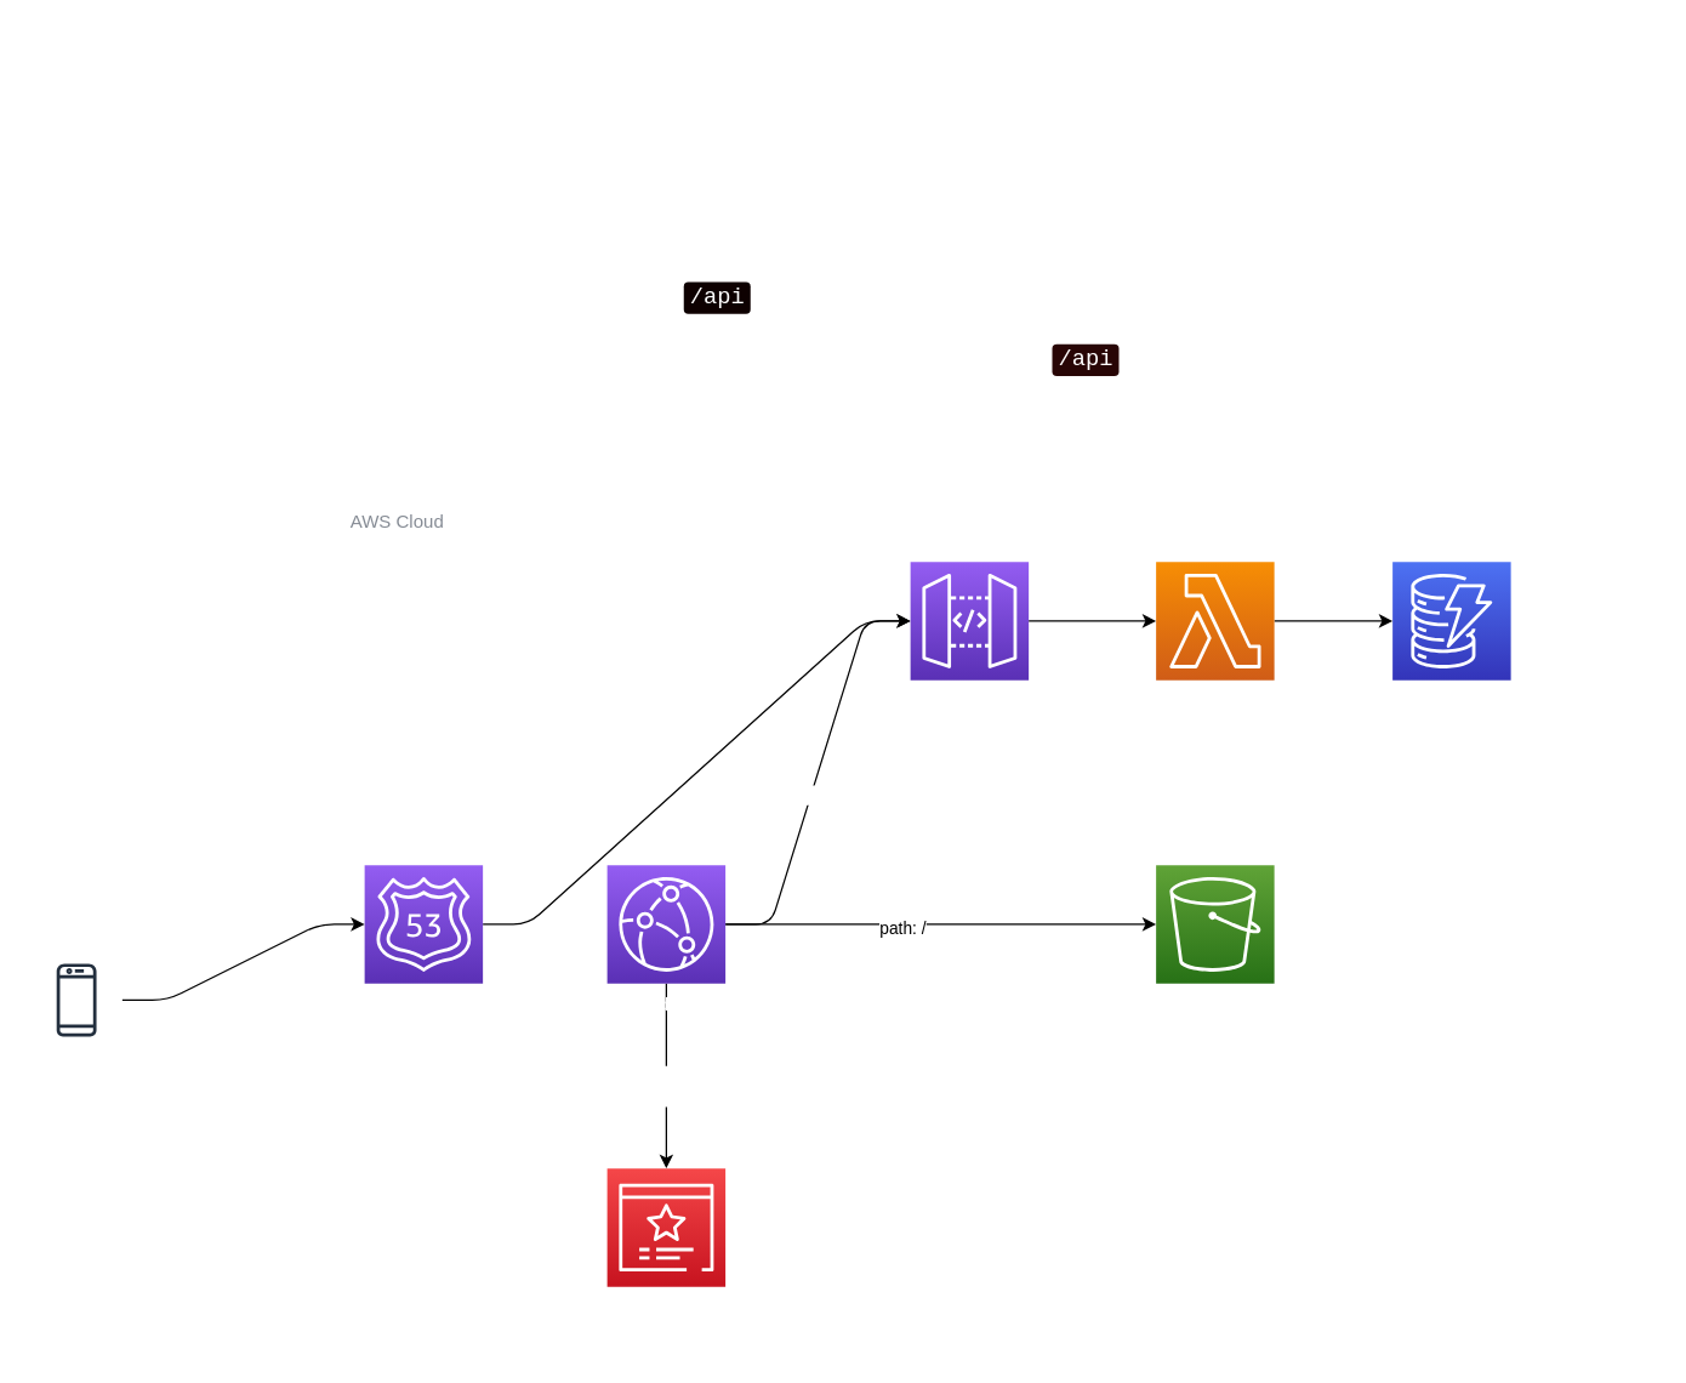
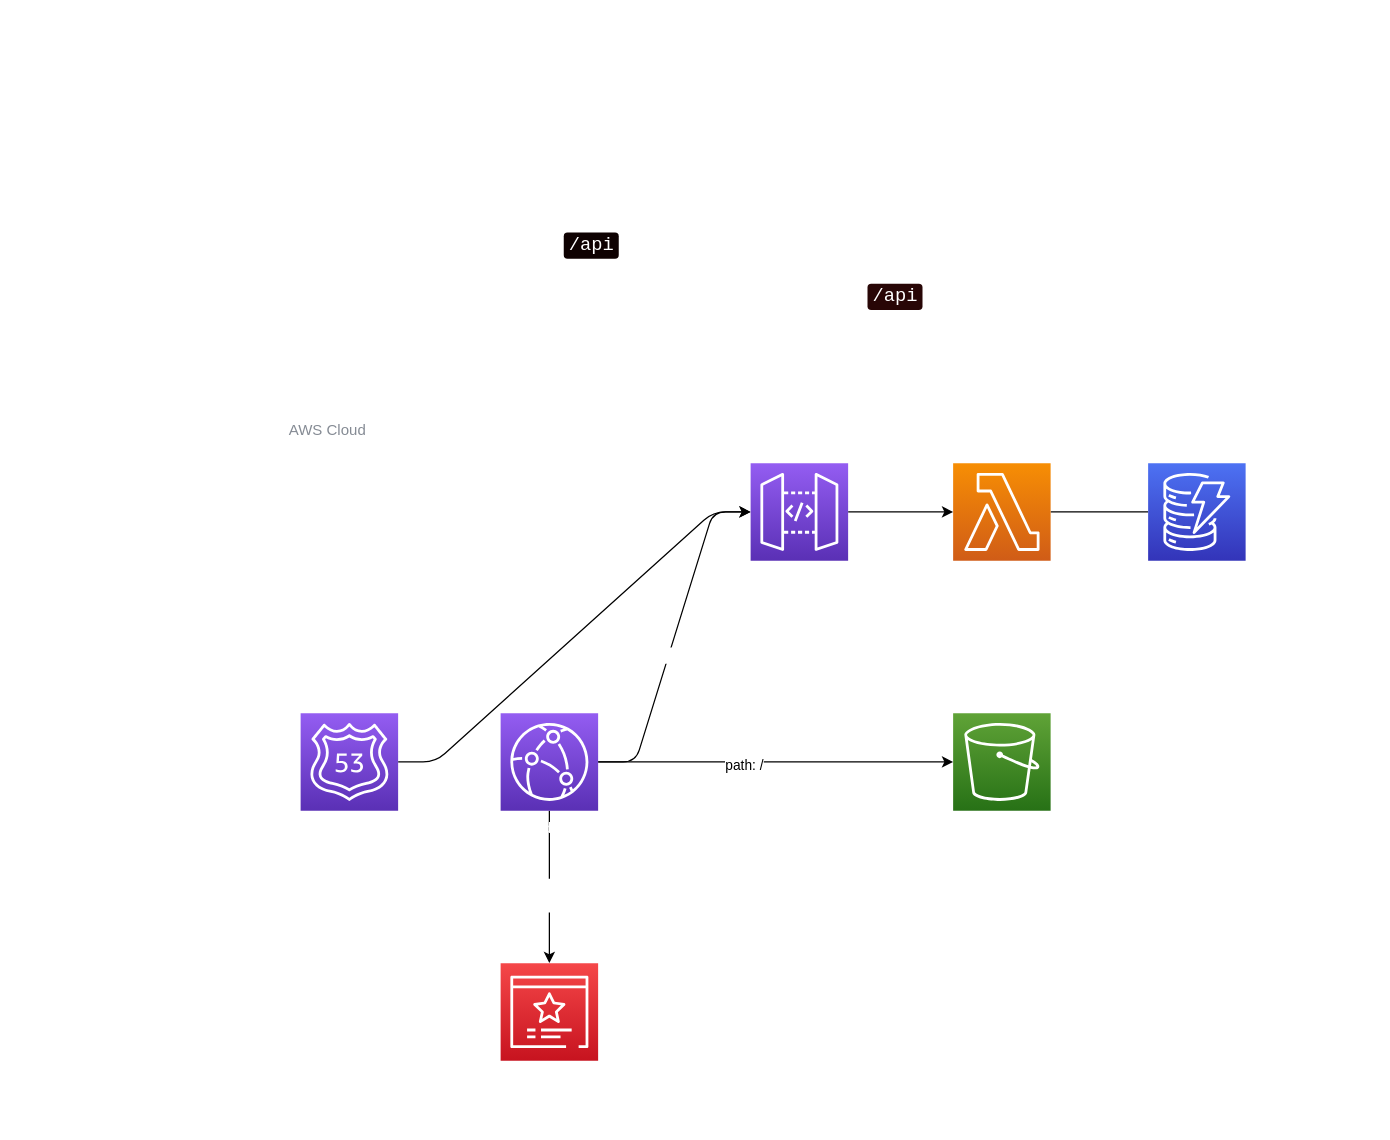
- <mxCell id="18" style="edgeStyle=entityRelationEdgeStyle;html=1;fontColor=#FFFFFF;" edge="1" parent="1" source="19" target="20"><mxGeometry relative="1" as="geometry" /></mxCell>
+ <mxCell id="18" style="edgeStyle=entityRelationEdgeStyle;html=1;fontColor=#FFFFFF;endArrow=none;" edge="1" parent="1" source="19" target="20"><mxGeometry relative="1" as="geometry" /></mxCell>
- <mxCell id="14" style="edgeStyle=entityRelationEdgeStyle;html=1;entryX=0;entryY=0.5;entryDx=0;entryDy=0;entryPerimeter=0;" edge="1" parent="1" source="15" target="4"><mxGeometry relative="1" as="geometry" /></mxCell>
- <mxCell id="15" value="Mobile client" style="sketch=0;outlineConnect=0;fontColor=#FFFFFF;gradientColor=none;strokeColor=#232F3E;fillColor=#ffffff;dashed=0;verticalLabelPosition=bottom;verticalAlign=top;align=center;html=1;fontSize=12;fontStyle=0;aspect=fixed;shape=mxgraph.aws4.resourceIcon;resIcon=mxgraph.aws4.mobile_client;" vertex="1" parent="1"><mxGeometry x="20" y="629" width="60" height="60" as="geometry" /></mxCell>
